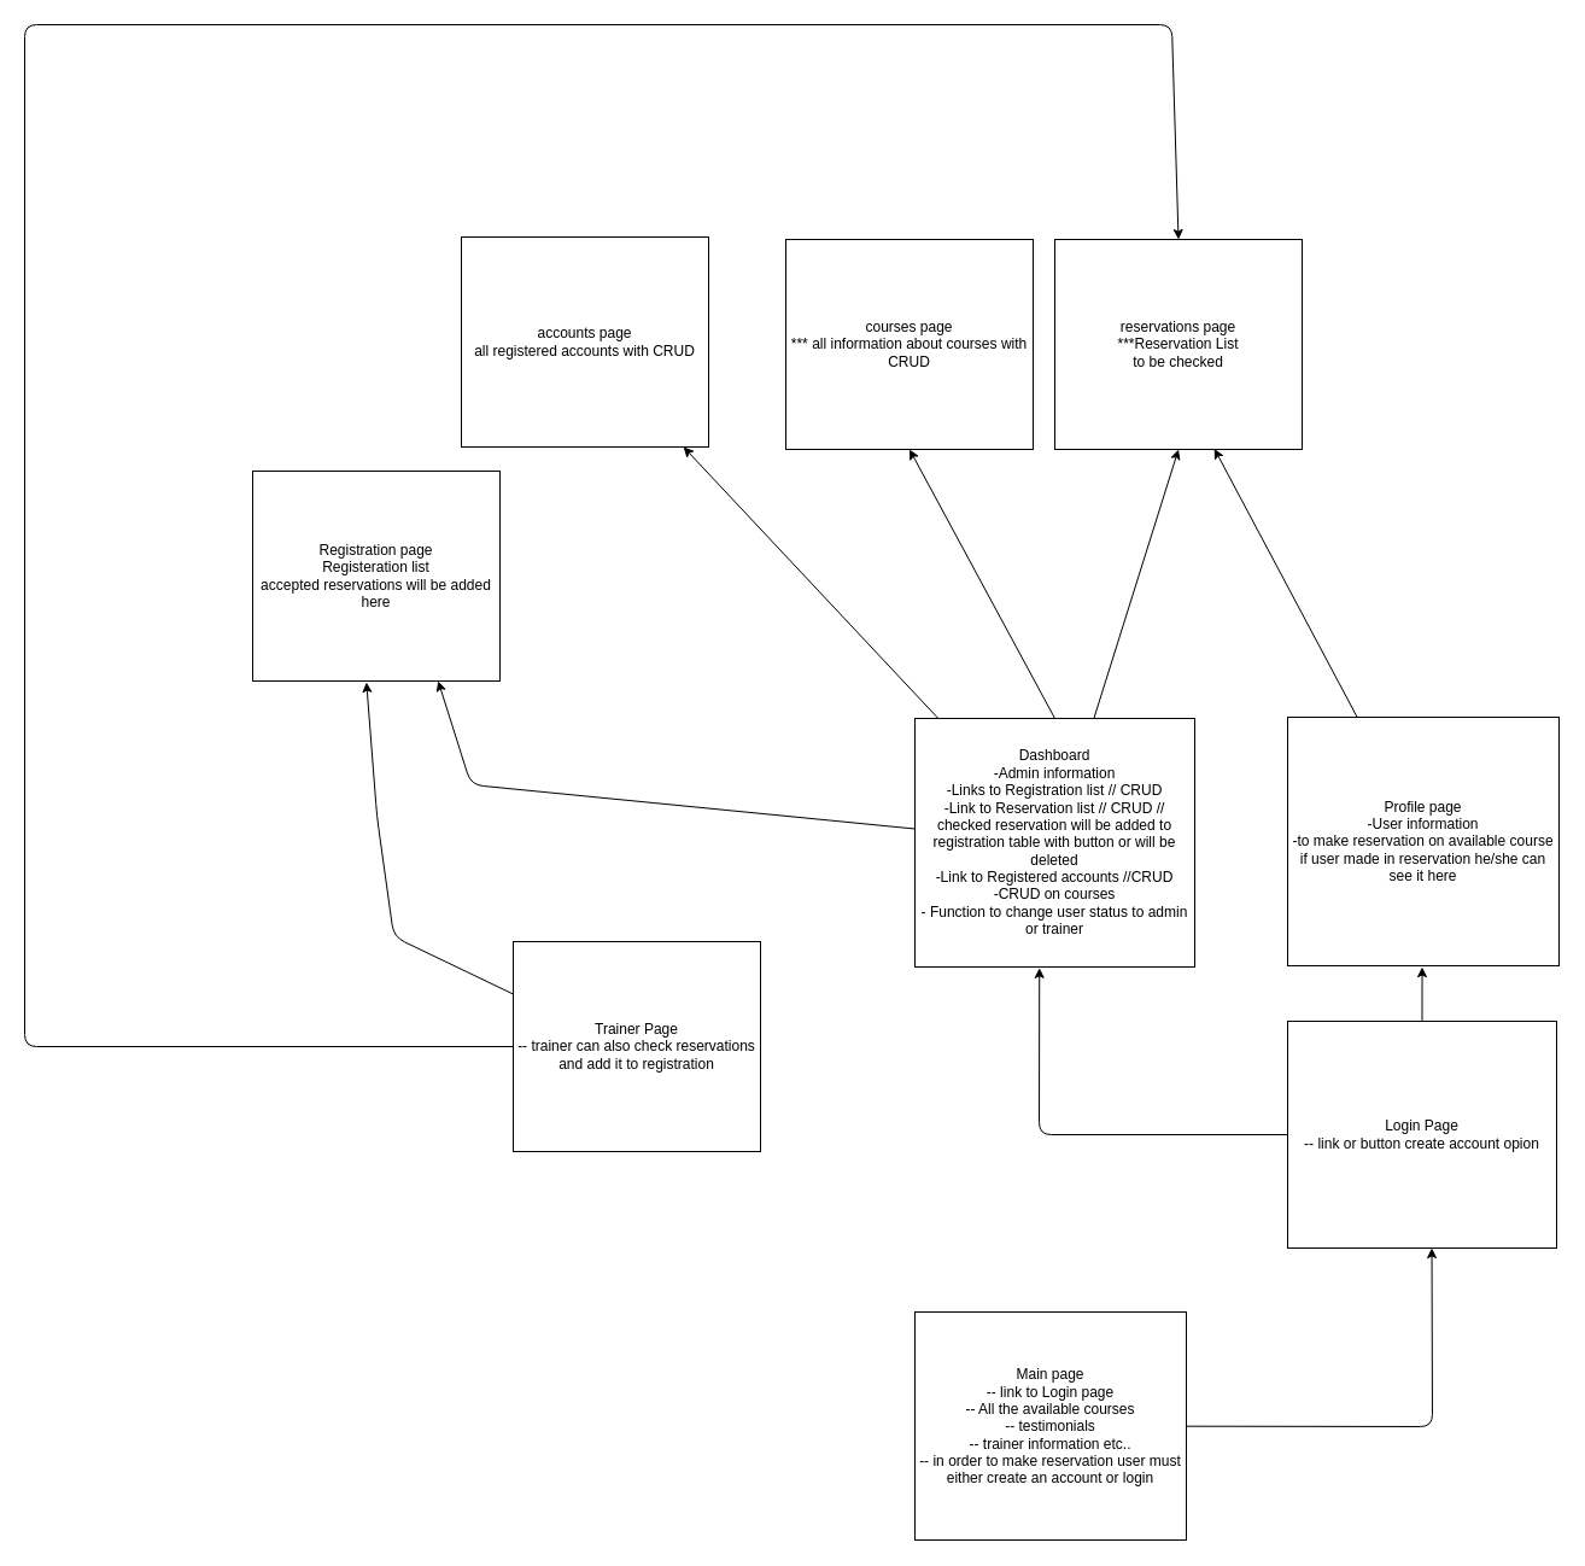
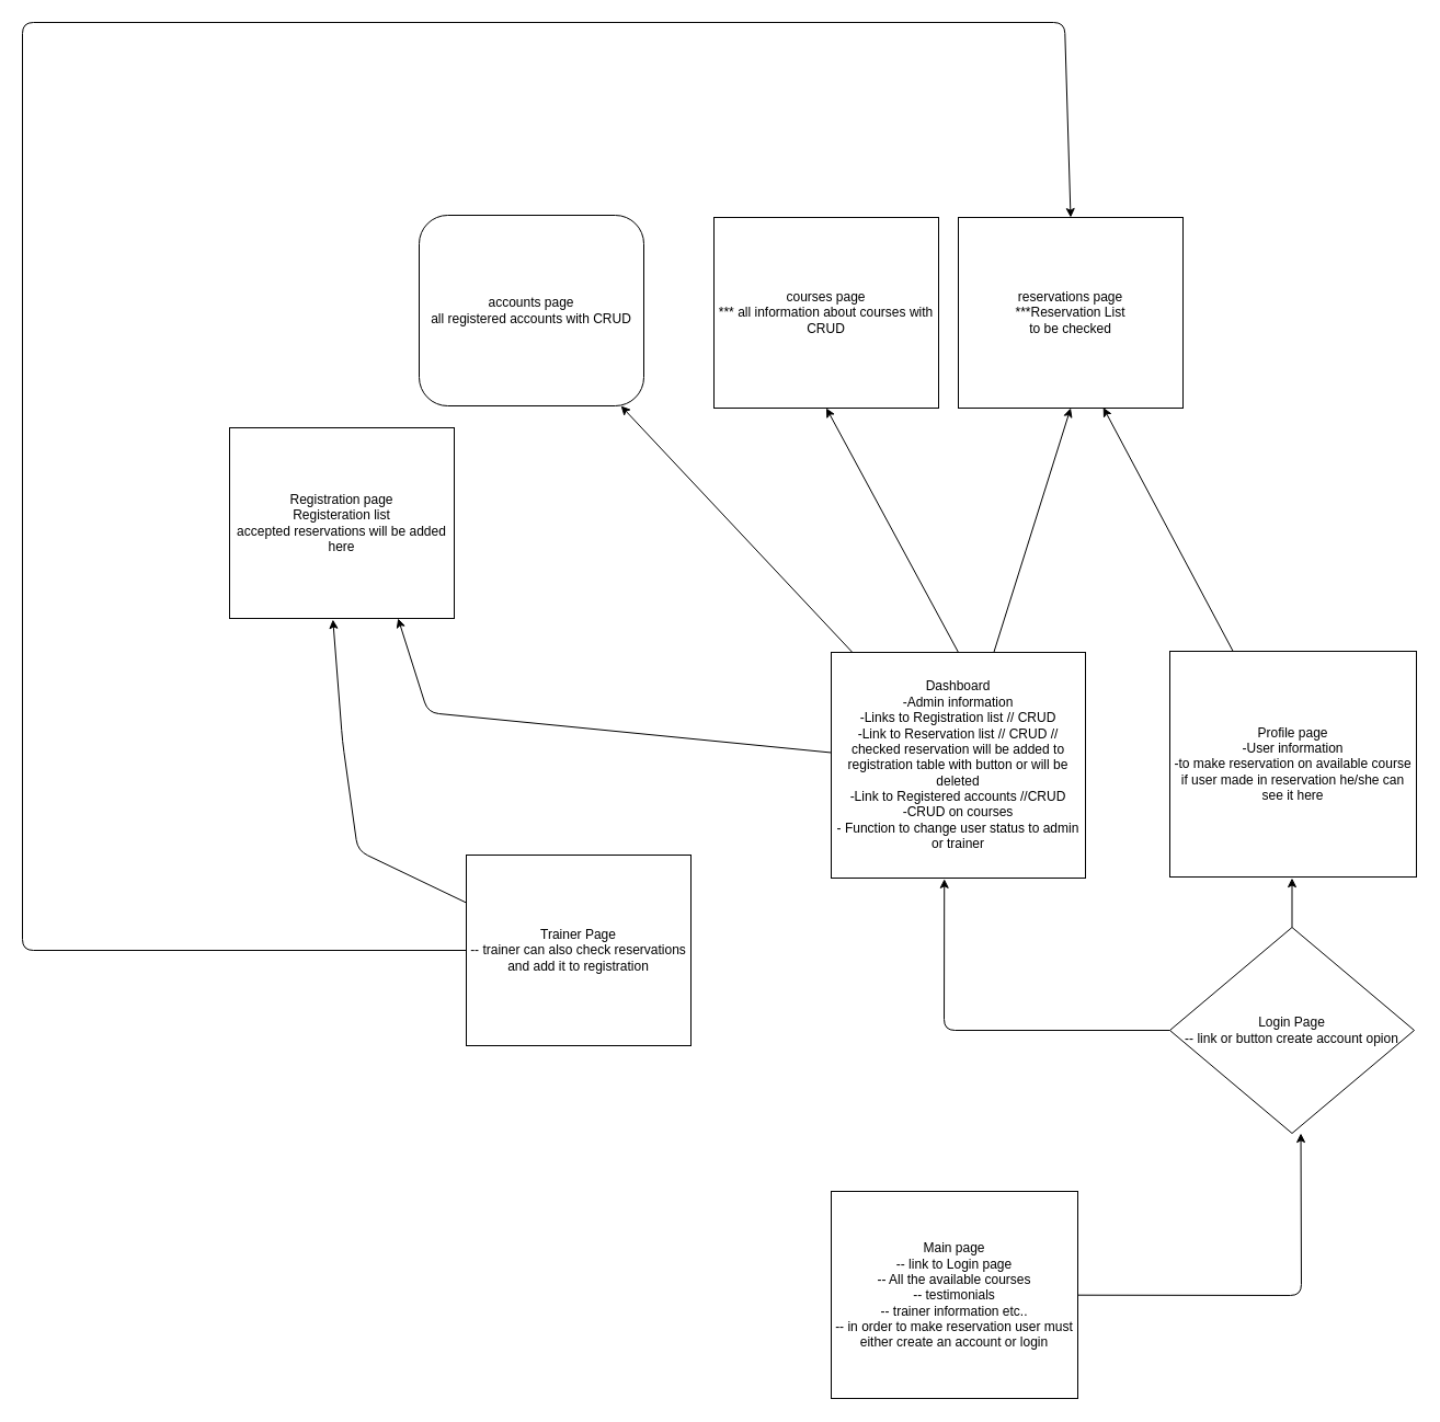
- <mxCell id="17" value="accounts page&lt;br&gt;all registered accounts with CRUD" style="rounded=0;whiteSpace=wrap;html=1;" vertex="1" parent="1"><mxGeometry x="382" y="196" width="205" height="174" as="geometry" /></mxCell>
+ <mxCell id="17" value="accounts page&lt;br&gt;all registered accounts with CRUD" style="whiteSpace=wrap;html=1;rounded=1;" vertex="1" parent="1"><mxGeometry x="382" y="196" width="205" height="174" as="geometry" /></mxCell>
- <mxCell id="13" value="Login Page&lt;br&gt;-- link or button create account opion" style="rounded=0;whiteSpace=wrap;html=1;" vertex="1" parent="1"><mxGeometry x="1067" y="846" width="223" height="188" as="geometry" /></mxCell>
+ <mxCell id="13" value="Login Page&lt;br&gt;-- link or button create account opion" style="rhombus;whiteSpace=wrap;html=1;" vertex="1" parent="1"><mxGeometry x="1067" y="846" width="223" height="188" as="geometry" /></mxCell>
